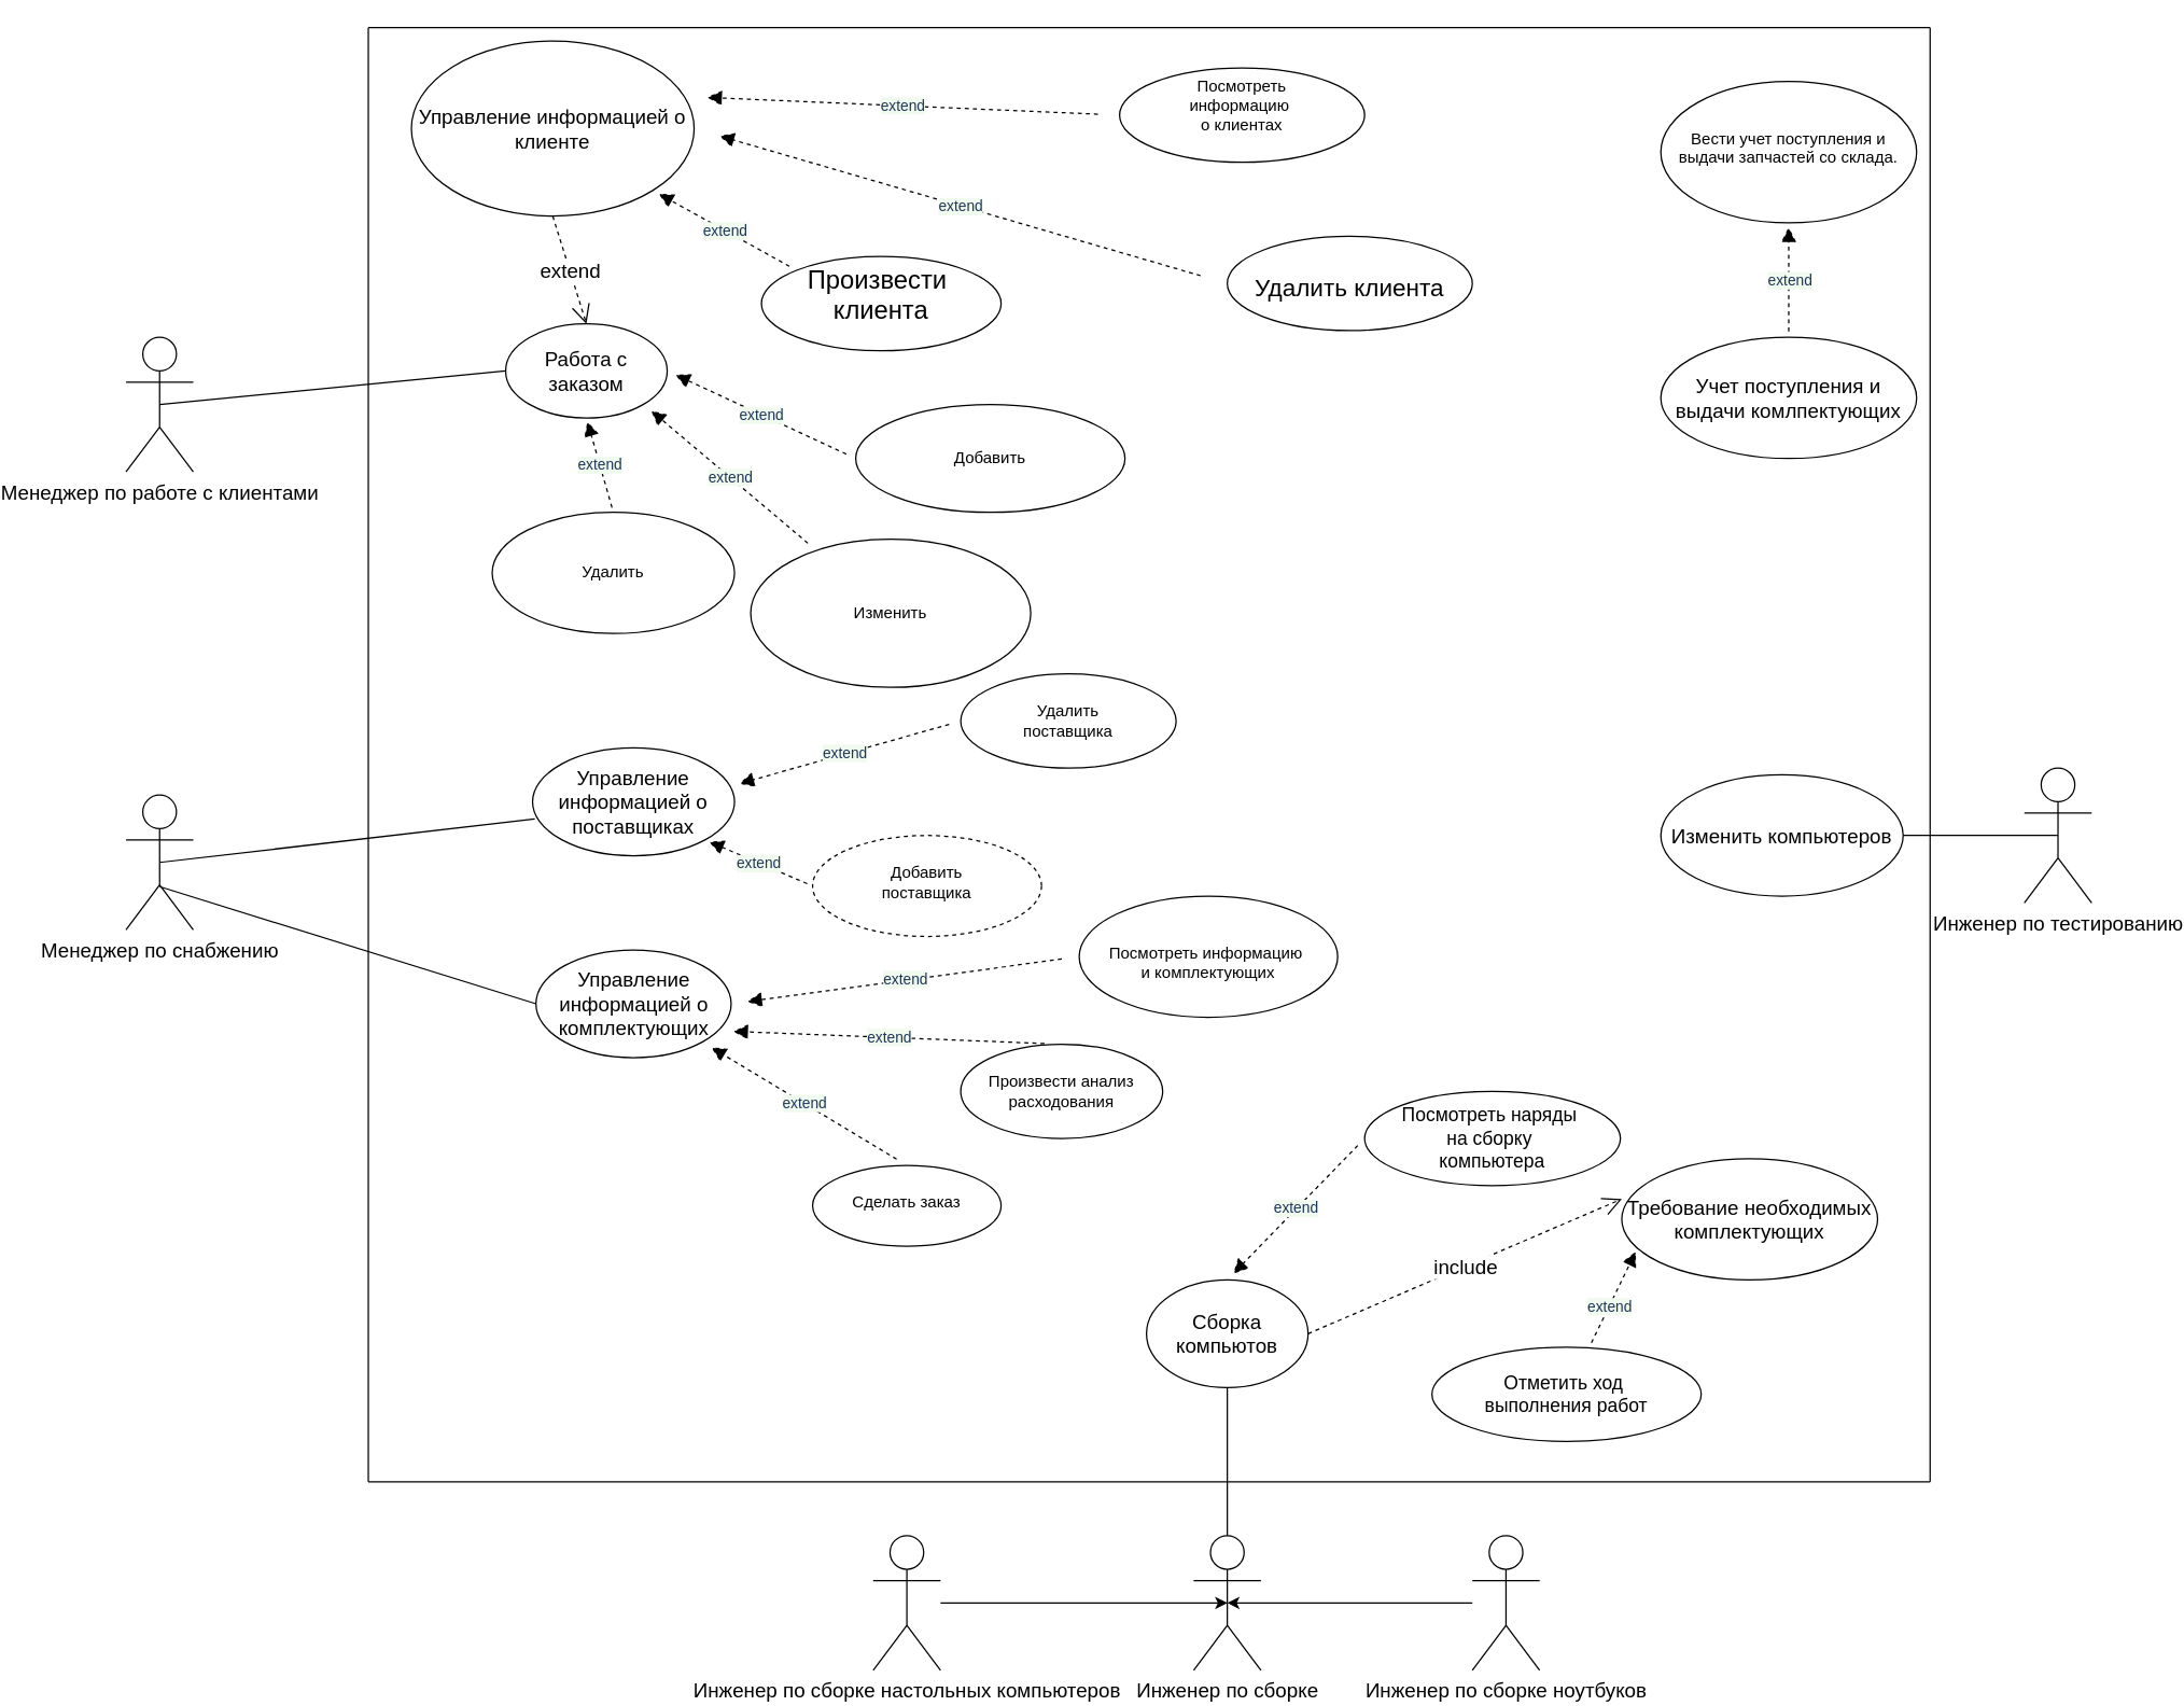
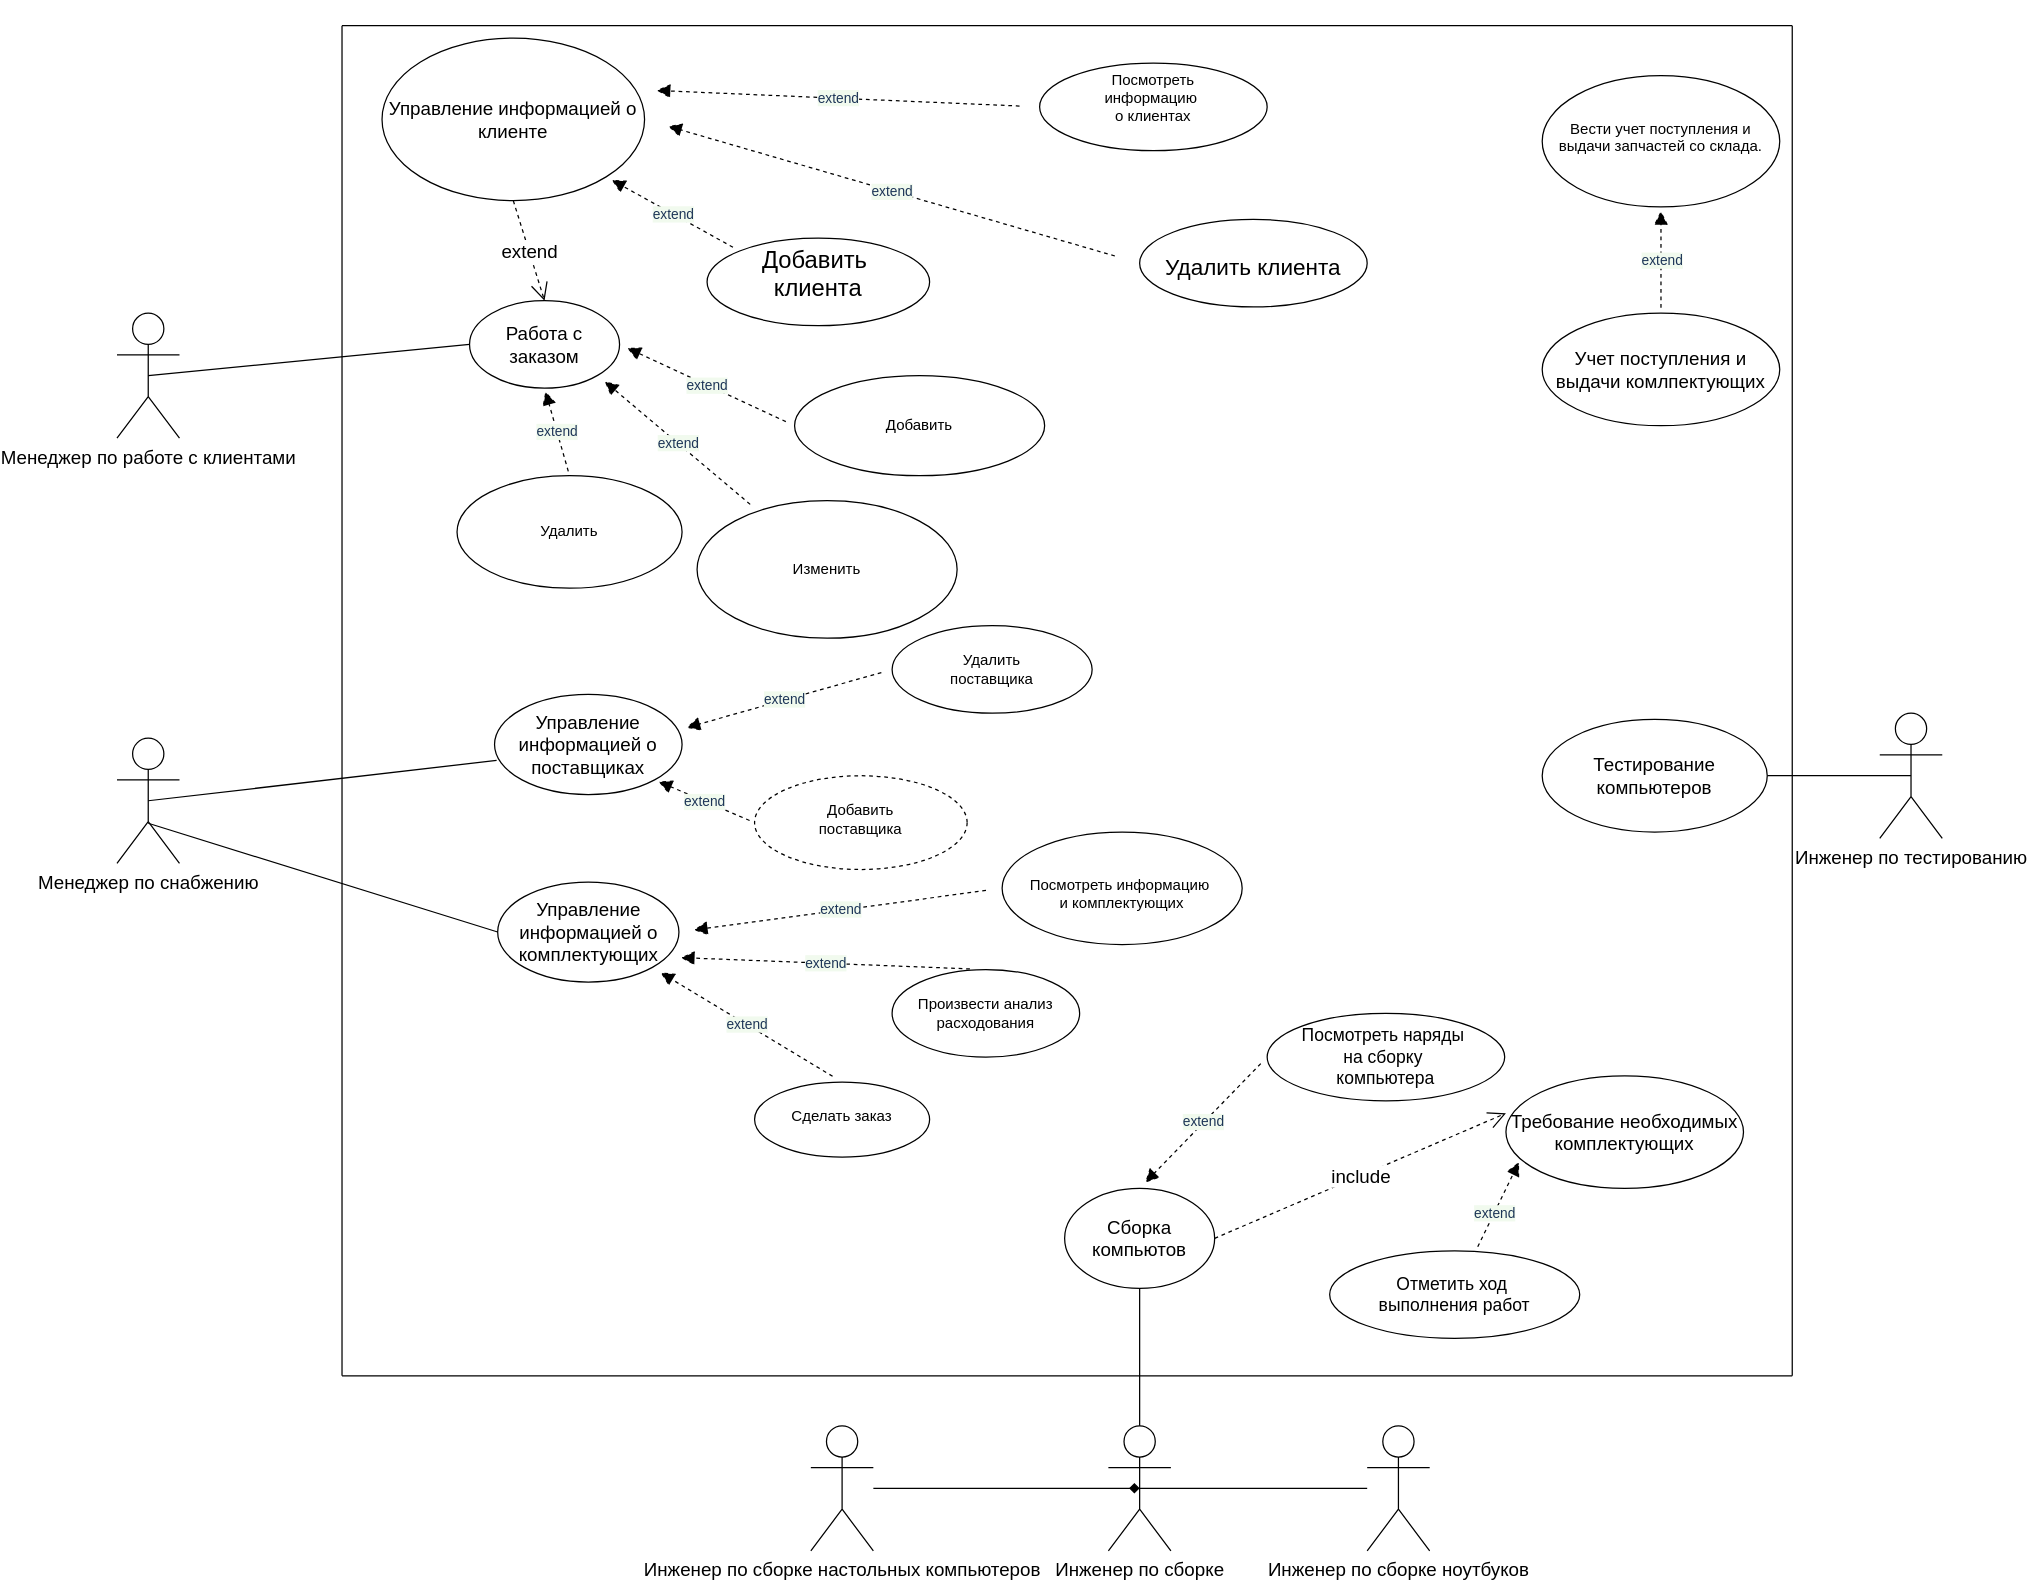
- <mxCell id="31" value="&lt;font style=&quot;font-size: 19px;&quot;&gt;Произвести&amp;nbsp;&lt;br&gt;клиента&lt;/font&gt;" style="ellipse;whiteSpace=wrap;html=1;verticalAlign=top;strokeWidth=1;rounded=0;" parent="1" vertex="1"><mxGeometry x="492" y="190" width="178" height="70" as="geometry" /></mxCell>
+ <mxCell id="31" value="&lt;font style=&quot;font-size: 19px;&quot;&gt;Добавить&amp;nbsp;&lt;br&gt;клиента&lt;/font&gt;" style="ellipse;whiteSpace=wrap;html=1;verticalAlign=top;strokeWidth=1;rounded=0;" parent="1" vertex="1"><mxGeometry x="492" y="190" width="178" height="70" as="geometry" /></mxCell>
- <mxCell id="24" value="Изменить компьютеров" style="ellipse;whiteSpace=wrap;html=1;labelBackgroundColor=none;fontSize=15;fontColor=default;" parent="1" vertex="1"><mxGeometry x="1160" y="575" width="180" height="90" as="geometry" /></mxCell>
+ <mxCell id="24" value="Тестирование компьютеров" style="ellipse;whiteSpace=wrap;html=1;labelBackgroundColor=none;fontSize=15;fontColor=default;" parent="1" vertex="1"><mxGeometry x="1160" y="575" width="180" height="90" as="geometry" /></mxCell>
- <mxCell id="4" style="edgeStyle=orthogonalEdgeStyle;rounded=0;orthogonalLoop=1;jettySize=auto;html=1;entryX=0.5;entryY=0.5;entryDx=0;entryDy=0;entryPerimeter=0;fontSize=14;fontColor=default;" parent="1" source="5" target="16" edge="1"><mxGeometry relative="1" as="geometry" /></mxCell>
+ <mxCell id="4" style="edgeStyle=orthogonalEdgeStyle;rounded=0;orthogonalLoop=1;jettySize=auto;html=1;entryX=0.5;entryY=0.5;entryDx=0;entryDy=0;entryPerimeter=0;fontSize=14;fontColor=default;endArrow=diamond;" parent="1" source="5" target="16" edge="1"><mxGeometry relative="1" as="geometry" /></mxCell>
- <mxCell id="14" style="edgeStyle=orthogonalEdgeStyle;rounded=0;orthogonalLoop=1;jettySize=auto;html=1;entryX=0.5;entryY=0.5;entryDx=0;entryDy=0;entryPerimeter=0;fontSize=14;fontColor=default;" parent="1" source="15" target="16" edge="1"><mxGeometry relative="1" as="geometry" /></mxCell>
+ <mxCell id="14" style="edgeStyle=orthogonalEdgeStyle;rounded=0;orthogonalLoop=1;jettySize=auto;html=1;entryX=0.5;entryY=0.5;entryDx=0;entryDy=0;entryPerimeter=0;fontSize=14;fontColor=default;endArrow=none;" parent="1" source="15" target="16" edge="1"><mxGeometry relative="1" as="geometry" /></mxCell>
